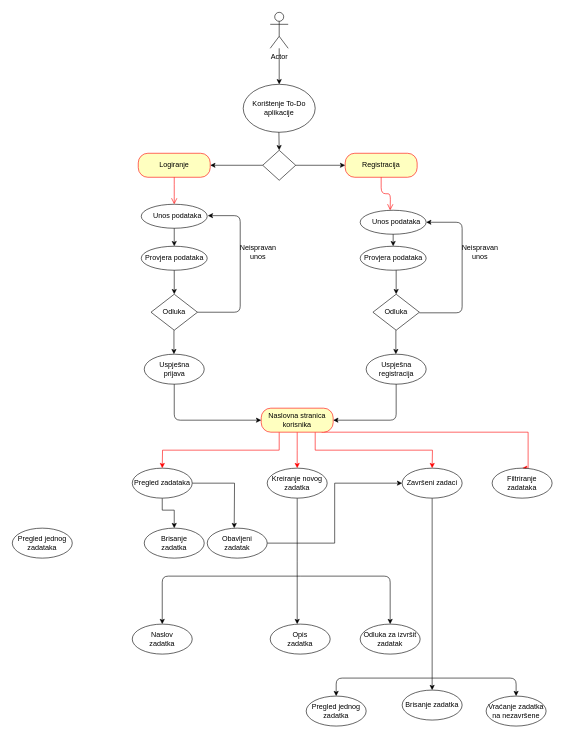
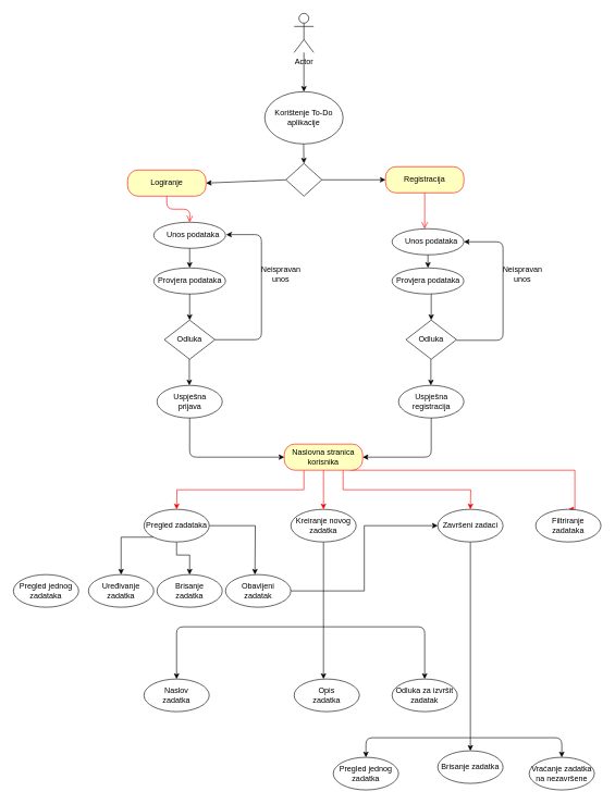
- <mxCell id="5" value="Logiranje" style="rounded=1;whiteSpace=wrap;html=1;arcSize=40;fontColor=#000000;fillColor=#ffffc0;strokeColor=#ff0000;" parent="1" vertex="1"><mxGeometry x="230" y="255" width="120" height="40" as="geometry" /></mxCell>
+ <mxCell id="5" value="Logiranje" style="rounded=1;whiteSpace=wrap;html=1;arcSize=40;fontColor=#000000;fillColor=#ffffc0;strokeColor=#ff0000;" parent="1" vertex="1"><mxGeometry x="195" y="260" width="120" height="40" as="geometry" /></mxCell>
- <mxCell id="7" value="Registracija" style="rounded=1;whiteSpace=wrap;html=1;arcSize=40;fontColor=#000000;fillColor=#ffffc0;strokeColor=#ff0000;" parent="1" vertex="1"><mxGeometry x="575" y="255" width="120" height="40" as="geometry" /></mxCell>
+ <mxCell id="7" value="Registracija" style="rounded=1;whiteSpace=wrap;html=1;arcSize=40;fontColor=#000000;fillColor=#ffffc0;strokeColor=#ff0000;" parent="1" vertex="1"><mxGeometry x="590" y="255" width="120" height="40" as="geometry" /></mxCell>
+ <mxCell id="44" style="edgeStyle=orthogonalEdgeStyle;rounded=0;orthogonalLoop=1;jettySize=auto;html=1;exitX=0;exitY=1;exitDx=0;exitDy=0;strokeColor=#000000;entryX=0.5;entryY=0;entryDx=0;entryDy=0;" parent="1" source="47" target="53" edge="1"><mxGeometry relative="1" as="geometry"><mxPoint x="235" y="880" as="targetPoint" /><Array as="points"><mxPoint x="185" y="823" /></Array></mxGeometry></mxCell>
+ <mxCell id="53" value="Uređivanje&lt;br&gt;zadatka" style="ellipse;whiteSpace=wrap;html=1;" parent="1" vertex="1"><mxGeometry x="135" y="880" width="100" height="50" as="geometry" /></mxCell>
